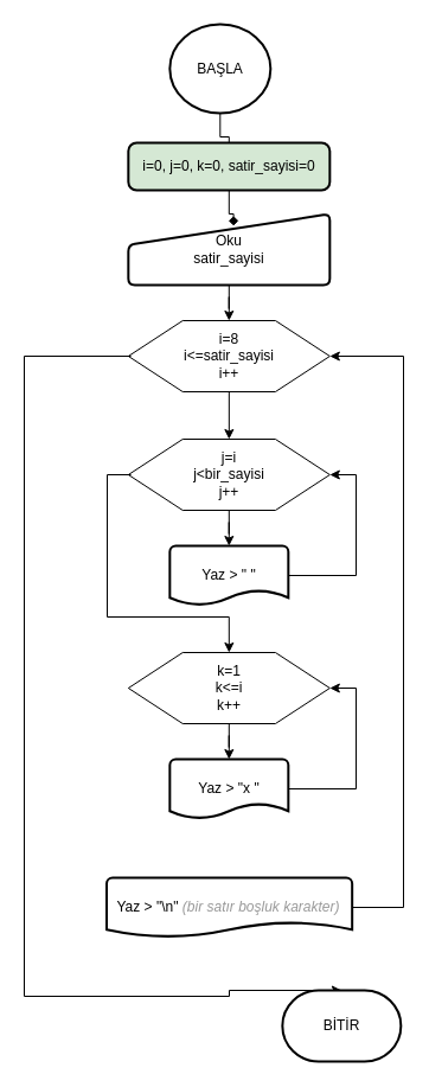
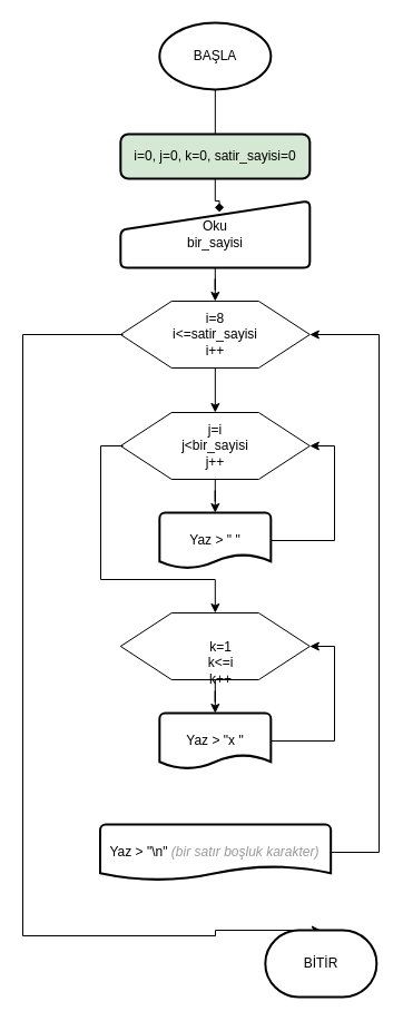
- <mxCell id="3" value="BAŞLA" style="strokeWidth=2;html=1;shape=mxgraph.flowchart.start_1;whiteSpace=wrap;" vertex="1" parent="1"><mxGeometry x="142.83" y="20" width="85" height="75" as="geometry" /></mxCell>
+ <mxCell id="3" value="BAŞLA" style="strokeWidth=2;html=1;shape=mxgraph.flowchart.start_1;whiteSpace=wrap;" vertex="1" parent="1"><mxGeometry x="142.83" y="20" width="100" height="60" as="geometry" /></mxCell>
- <mxCell id="7" value="Oku&lt;br&gt;satir_sayisi" style="html=1;strokeWidth=2;shape=manualInput;whiteSpace=wrap;rounded=1;size=26;arcSize=11;" vertex="1" parent="1"><mxGeometry x="107.83" y="180" width="170" height="60" as="geometry" /></mxCell>
+ <mxCell id="7" value="Oku&lt;br&gt;bir_sayisi" style="html=1;strokeWidth=2;shape=manualInput;whiteSpace=wrap;rounded=1;size=26;arcSize=11;" vertex="1" parent="1"><mxGeometry x="107.83" y="180" width="170" height="60" as="geometry" /></mxCell>
- <mxCell id="22" value="k=1&lt;br&gt;k&amp;lt;=i&lt;br&gt;k++" style="text;html=1;strokeColor=none;fillColor=none;align=center;verticalAlign=middle;whiteSpace=wrap;rounded=0;" vertex="1" parent="1"><mxGeometry x="117.83" y="570" width="150" height="20" as="geometry" /></mxCell>
+ <mxCell id="22" value="k=1&lt;br&gt;k&amp;lt;=i&lt;br&gt;k++" style="text;html=1;strokeColor=none;fillColor=none;align=center;verticalAlign=middle;whiteSpace=wrap;rounded=0;" vertex="1" parent="1"><mxGeometry x="122.83" y="585" width="150" height="20" as="geometry" /></mxCell>
